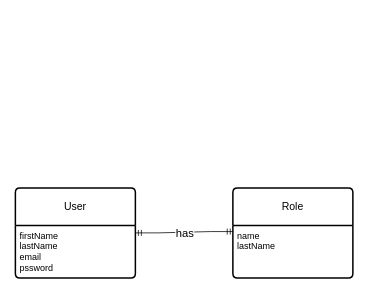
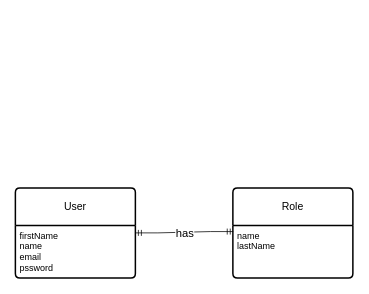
- <mxCell id="3" value="firstName&lt;br&gt;lastName&lt;br&gt;email&lt;br&gt;pssword" style="align=left;strokeColor=none;fillColor=none;spacingLeft=4;fontSize=12;verticalAlign=top;resizable=0;rotatable=0;part=1;html=1;" vertex="1" parent="2"><mxGeometry y="50" width="160" height="70" as="geometry" /></mxCell>
+ <mxCell id="3" value="firstName&lt;br&gt;name&lt;br&gt;email&lt;br&gt;pssword" style="align=left;strokeColor=none;fillColor=none;spacingLeft=4;fontSize=12;verticalAlign=top;resizable=0;rotatable=0;part=1;html=1;" vertex="1" parent="2"><mxGeometry y="50" width="160" height="70" as="geometry" /></mxCell>
